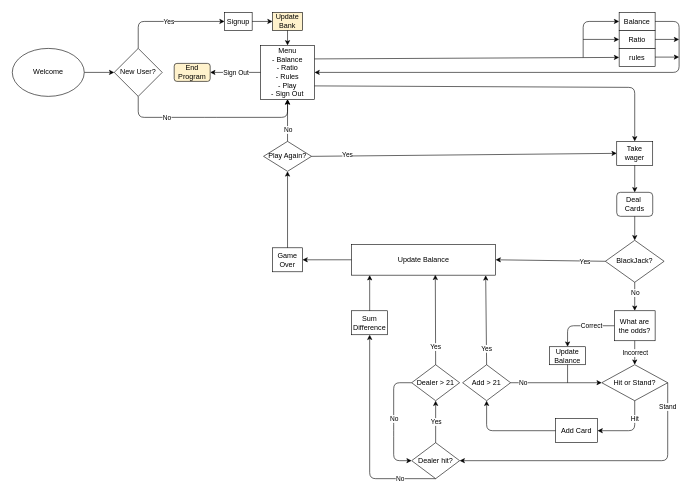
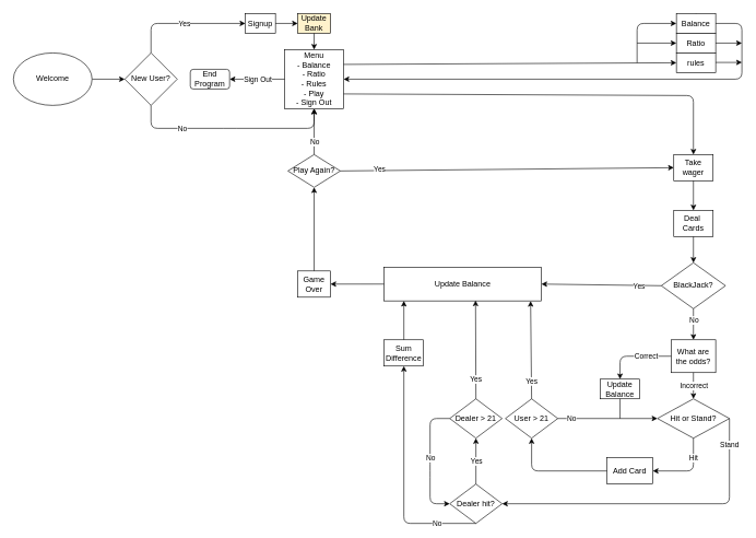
- <mxCell id="61" value="End Program" style="rounded=1;whiteSpace=wrap;html=1;fillColor=#fff2cc;" parent="1" vertex="1"><mxGeometry x="290" y="105" width="60" height="30" as="geometry" /></mxCell>
+ <mxCell id="61" value="End Program" style="rounded=1;whiteSpace=wrap;html=1;" parent="1" vertex="1"><mxGeometry x="290" y="105" width="60" height="30" as="geometry" /></mxCell>
- <mxCell id="74" value="Deal&amp;nbsp;&lt;br&gt;Cards" style="whiteSpace=wrap;html=1;rounded=1;" vertex="1" parent="1"><mxGeometry x="1028" y="320" width="60" height="40" as="geometry" /></mxCell>
+ <mxCell id="74" value="Deal&amp;nbsp;&lt;br&gt;Cards" style="rounded=0;whiteSpace=wrap;html=1;" vertex="1" parent="1"><mxGeometry x="1028" y="320" width="60" height="40" as="geometry" /></mxCell>
- <mxCell id="38" value="Add &amp;gt; 21" style="rhombus;whiteSpace=wrap;html=1;" parent="1" vertex="1"><mxGeometry x="771" y="607.5" width="80" height="60" as="geometry" /></mxCell>
+ <mxCell id="38" value="User &amp;gt; 21" style="rhombus;whiteSpace=wrap;html=1;" parent="1" vertex="1"><mxGeometry x="771" y="607.5" width="80" height="60" as="geometry" /></mxCell>
